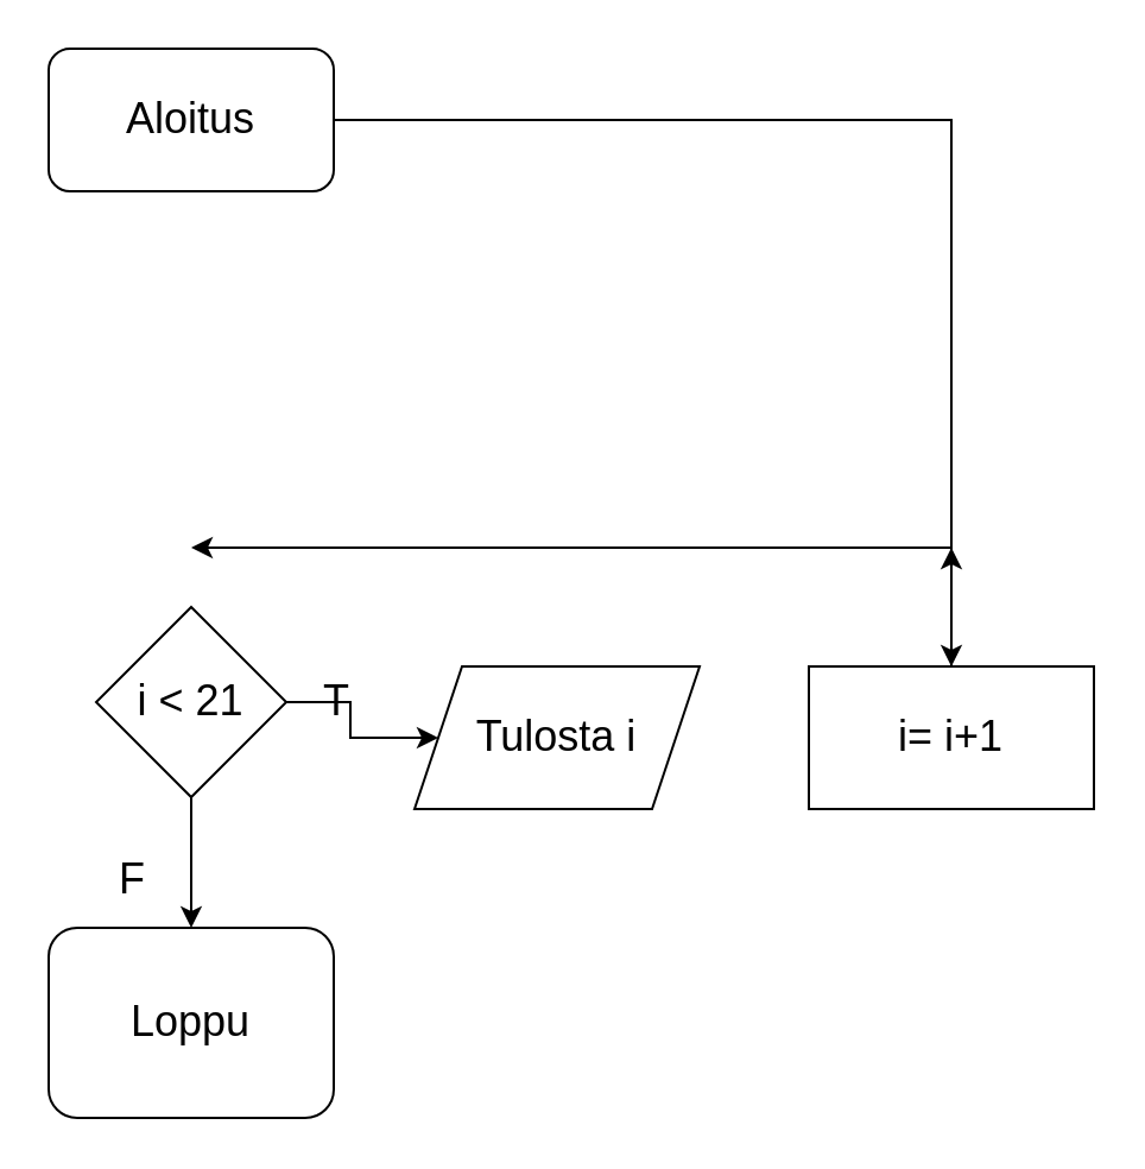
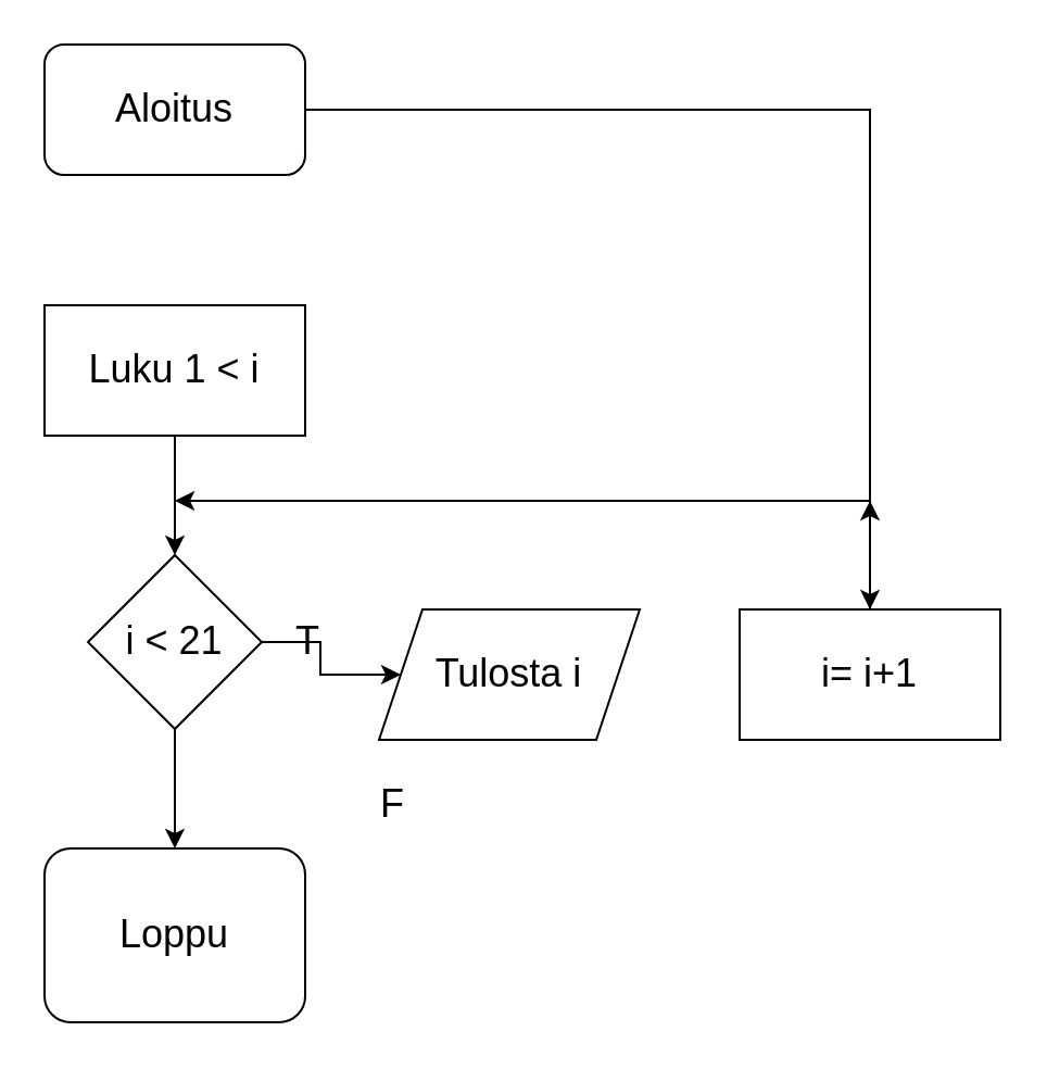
+ <mxCell id="3" value="&lt;font style=&quot;font-size: 18px;&quot;&gt;Luku 1 &amp;lt; i&lt;/font&gt;" style="rounded=0;whiteSpace=wrap;html=1;" vertex="1" parent="1"><mxGeometry x="20" y="140" width="120" height="60" as="geometry" /></mxCell>
+ <mxCell id="2" value="" style="edgeStyle=orthogonalEdgeStyle;rounded=0;orthogonalLoop=1;jettySize=auto;html=1;" edge="1" parent="1" source="3" target="8"><mxGeometry relative="1" as="geometry"><Array as="points"><mxPoint x="80" y="240" /><mxPoint x="80" y="240" /></Array></mxGeometry></mxCell>
- <mxCell id="15" value="F" style="text;html=1;align=center;verticalAlign=middle;resizable=0;points=[];autosize=1;strokeColor=none;fillColor=none;fontSize=18;" vertex="1" parent="1"><mxGeometry x="40" y="350" width="30" height="40" as="geometry" /></mxCell>
+ <mxCell id="15" value="F" style="text;html=1;align=center;verticalAlign=middle;resizable=0;points=[];autosize=1;strokeColor=none;fillColor=none;fontSize=18;" vertex="1" parent="1"><mxGeometry x="165" y="350" width="30" height="40" as="geometry" /></mxCell>
